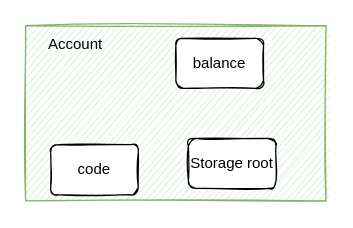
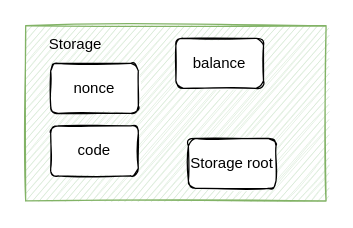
- <mxCell id="7" value="Account" style="text;html=1;strokeColor=none;fillColor=none;align=center;verticalAlign=middle;whiteSpace=wrap;rounded=0;sketch=1;" vertex="1" parent="1"><mxGeometry x="30" y="20" width="60" height="30" as="geometry" /></mxCell>
+ <mxCell id="7" value="Storage" style="text;html=1;strokeColor=none;fillColor=none;align=center;verticalAlign=middle;whiteSpace=wrap;rounded=0;sketch=1;" vertex="1" parent="1"><mxGeometry x="30" y="20" width="60" height="30" as="geometry" /></mxCell>
+ <mxCell id="3" value="nonce" style="rounded=1;whiteSpace=wrap;html=1;sketch=1;" vertex="1" parent="1"><mxGeometry x="40" y="50" width="70" height="40" as="geometry" /></mxCell>
- <mxCell id="5" value="code" style="rounded=1;whiteSpace=wrap;html=1;sketch=1;" vertex="1" parent="1"><mxGeometry x="40" y="115" width="70" height="40" as="geometry" /></mxCell>
+ <mxCell id="5" value="code" style="rounded=1;whiteSpace=wrap;html=1;sketch=1;" vertex="1" parent="1"><mxGeometry x="40" y="100" width="70" height="40" as="geometry" /></mxCell>
